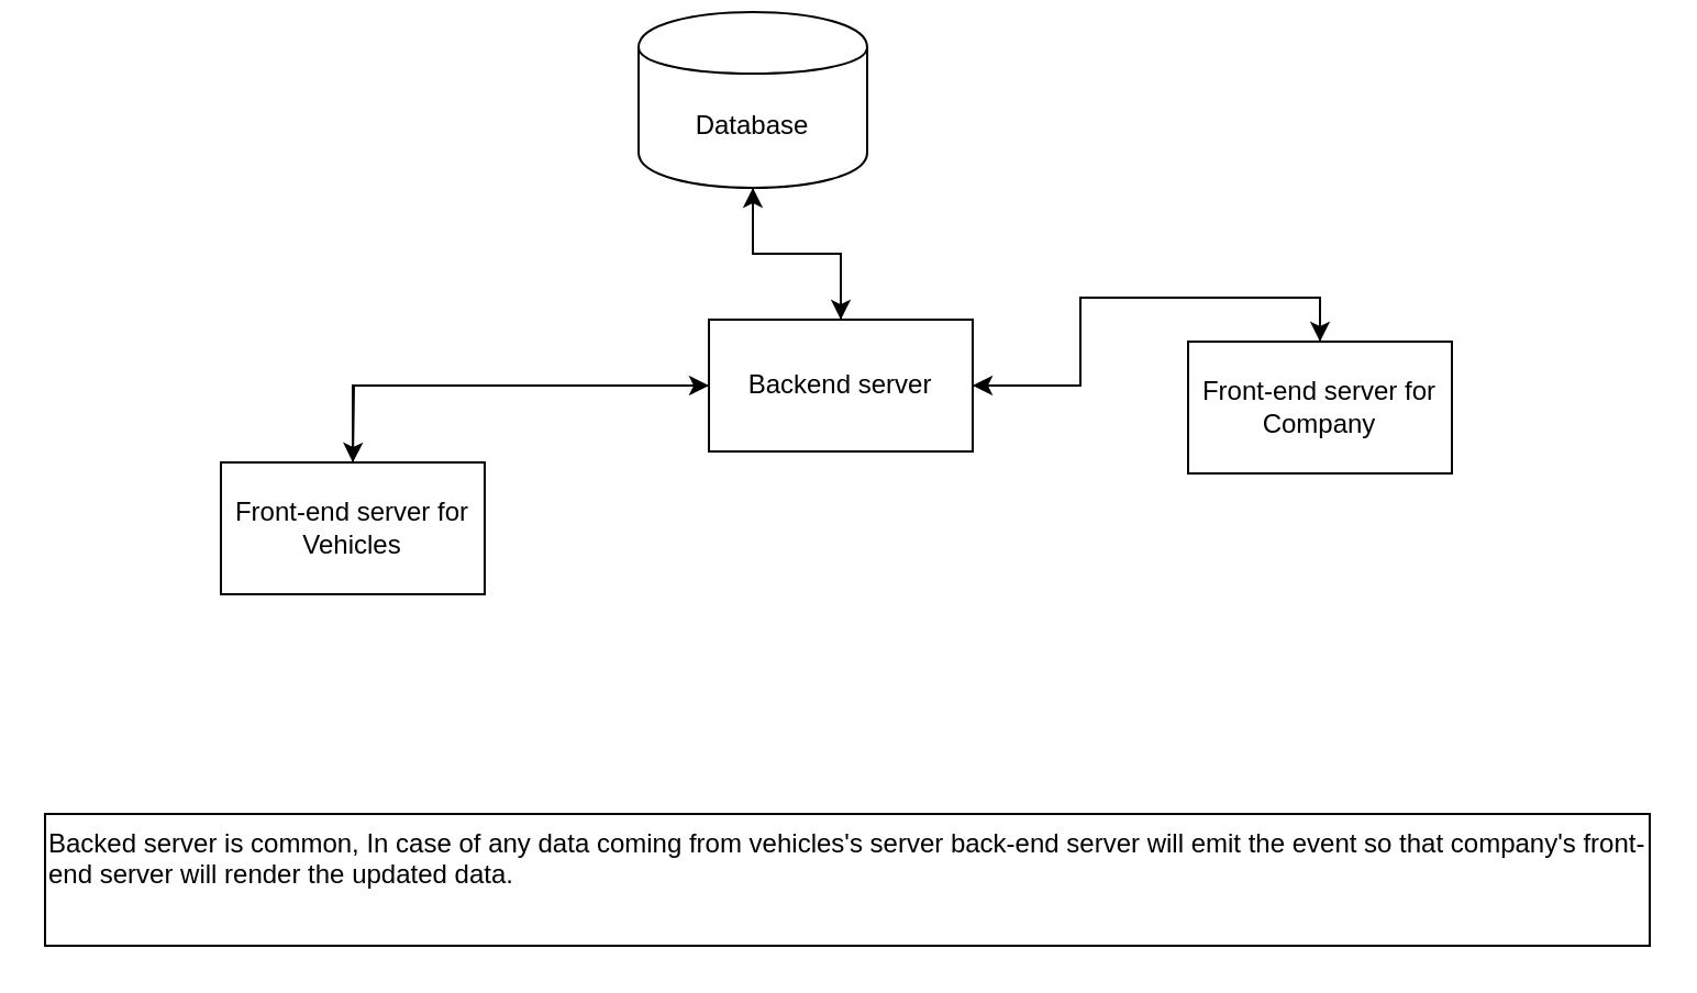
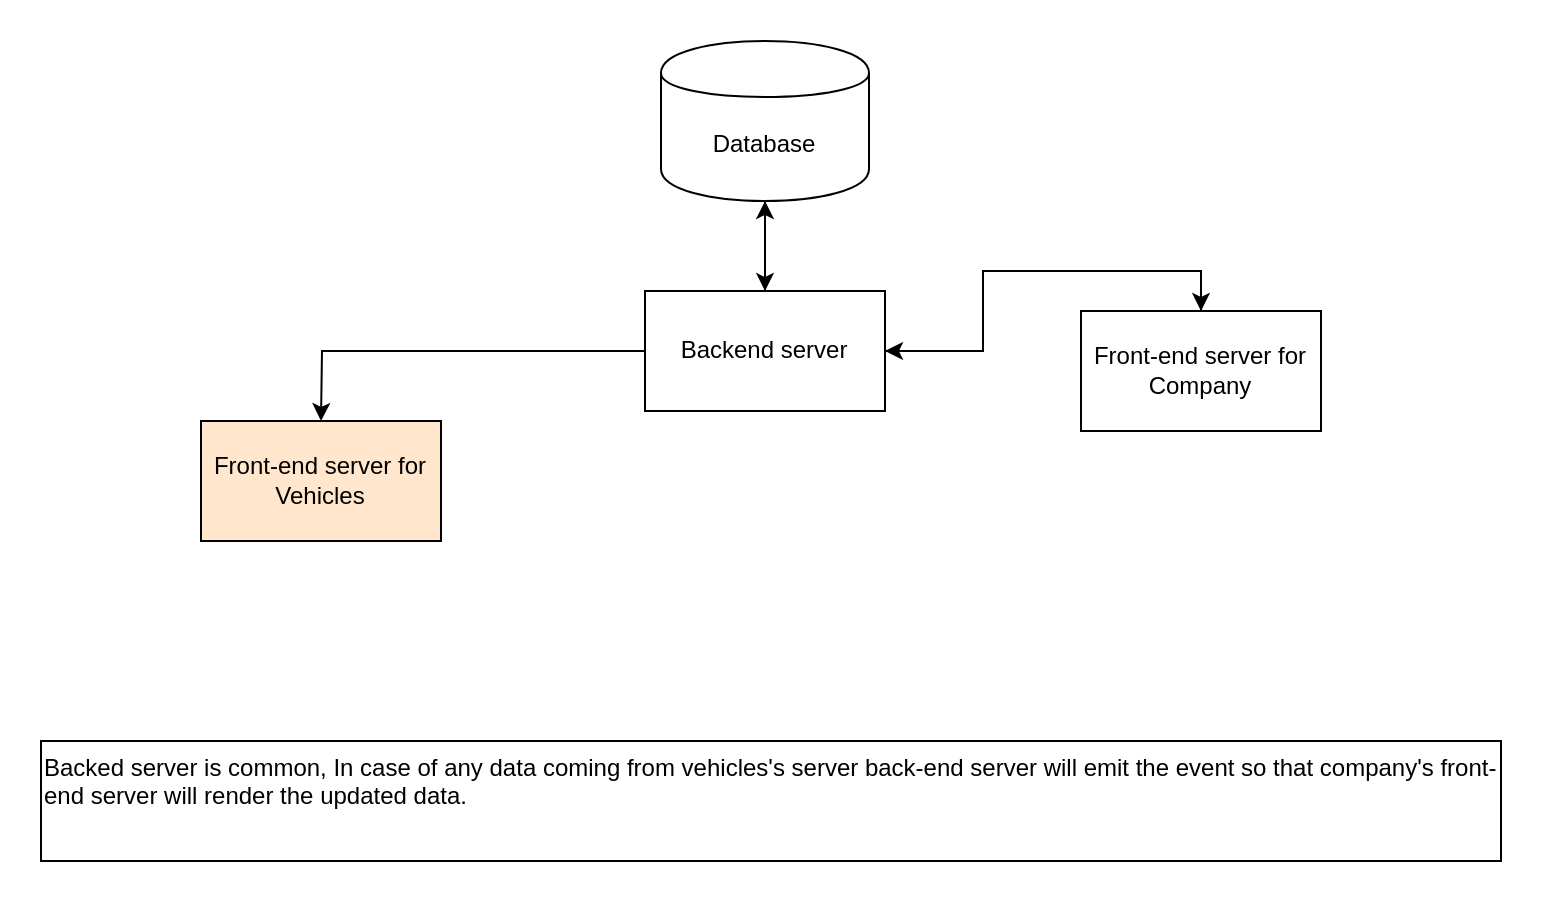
- <mxCell id="3" value="Database" style="shape=cylinder;whiteSpace=wrap;html=1;boundedLbl=1;backgroundOutline=1;" vertex="1" parent="1"><mxGeometry x="290" y="5" width="104" height="80" as="geometry" /></mxCell>
+ <mxCell id="3" value="Database" style="shape=cylinder;whiteSpace=wrap;html=1;boundedLbl=1;backgroundOutline=1;" vertex="1" parent="1"><mxGeometry x="330" y="20" width="104" height="80" as="geometry" /></mxCell>
- <mxCell id="8" style="edgeStyle=orthogonalEdgeStyle;rounded=0;orthogonalLoop=1;jettySize=auto;html=1;exitX=0.5;exitY=0;exitDx=0;exitDy=0;entryX=0;entryY=0.5;entryDx=0;entryDy=0;" edge="1" parent="1" source="9" target="7"><mxGeometry relative="1" as="geometry" /></mxCell>
- <mxCell id="9" value="Front-end server for Vehicles" style="rounded=0;whiteSpace=wrap;html=1;" vertex="1" parent="1"><mxGeometry x="100" y="210" width="120" height="60" as="geometry" /></mxCell>
+ <mxCell id="9" value="Front-end server for Vehicles" style="rounded=0;whiteSpace=wrap;html=1;fillColor=#ffe6cc;" vertex="1" parent="1"><mxGeometry x="100" y="210" width="120" height="60" as="geometry" /></mxCell>
